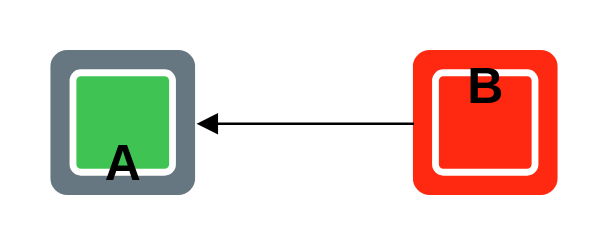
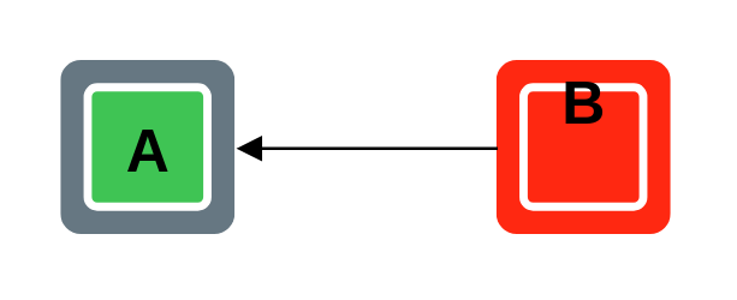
- <mxCell id="8" value="&lt;b&gt;&lt;font style=&quot;font-size: 20px&quot;&gt;A&lt;/font&gt;&lt;/b&gt;" style="text;html=1;strokeColor=none;fillColor=none;align=center;verticalAlign=middle;whiteSpace=wrap;rounded=0;" parent="6" vertex="1"><mxGeometry x="9" y="34" width="40" height="20" as="geometry" /></mxCell>
+ <mxCell id="8" value="&lt;b&gt;&lt;font style=&quot;font-size: 20px&quot;&gt;A&lt;/font&gt;&lt;/b&gt;" style="text;html=1;strokeColor=none;fillColor=none;align=center;verticalAlign=middle;whiteSpace=wrap;rounded=0;" parent="6" vertex="1"><mxGeometry x="9" y="19" width="40" height="20" as="geometry" /></mxCell>
